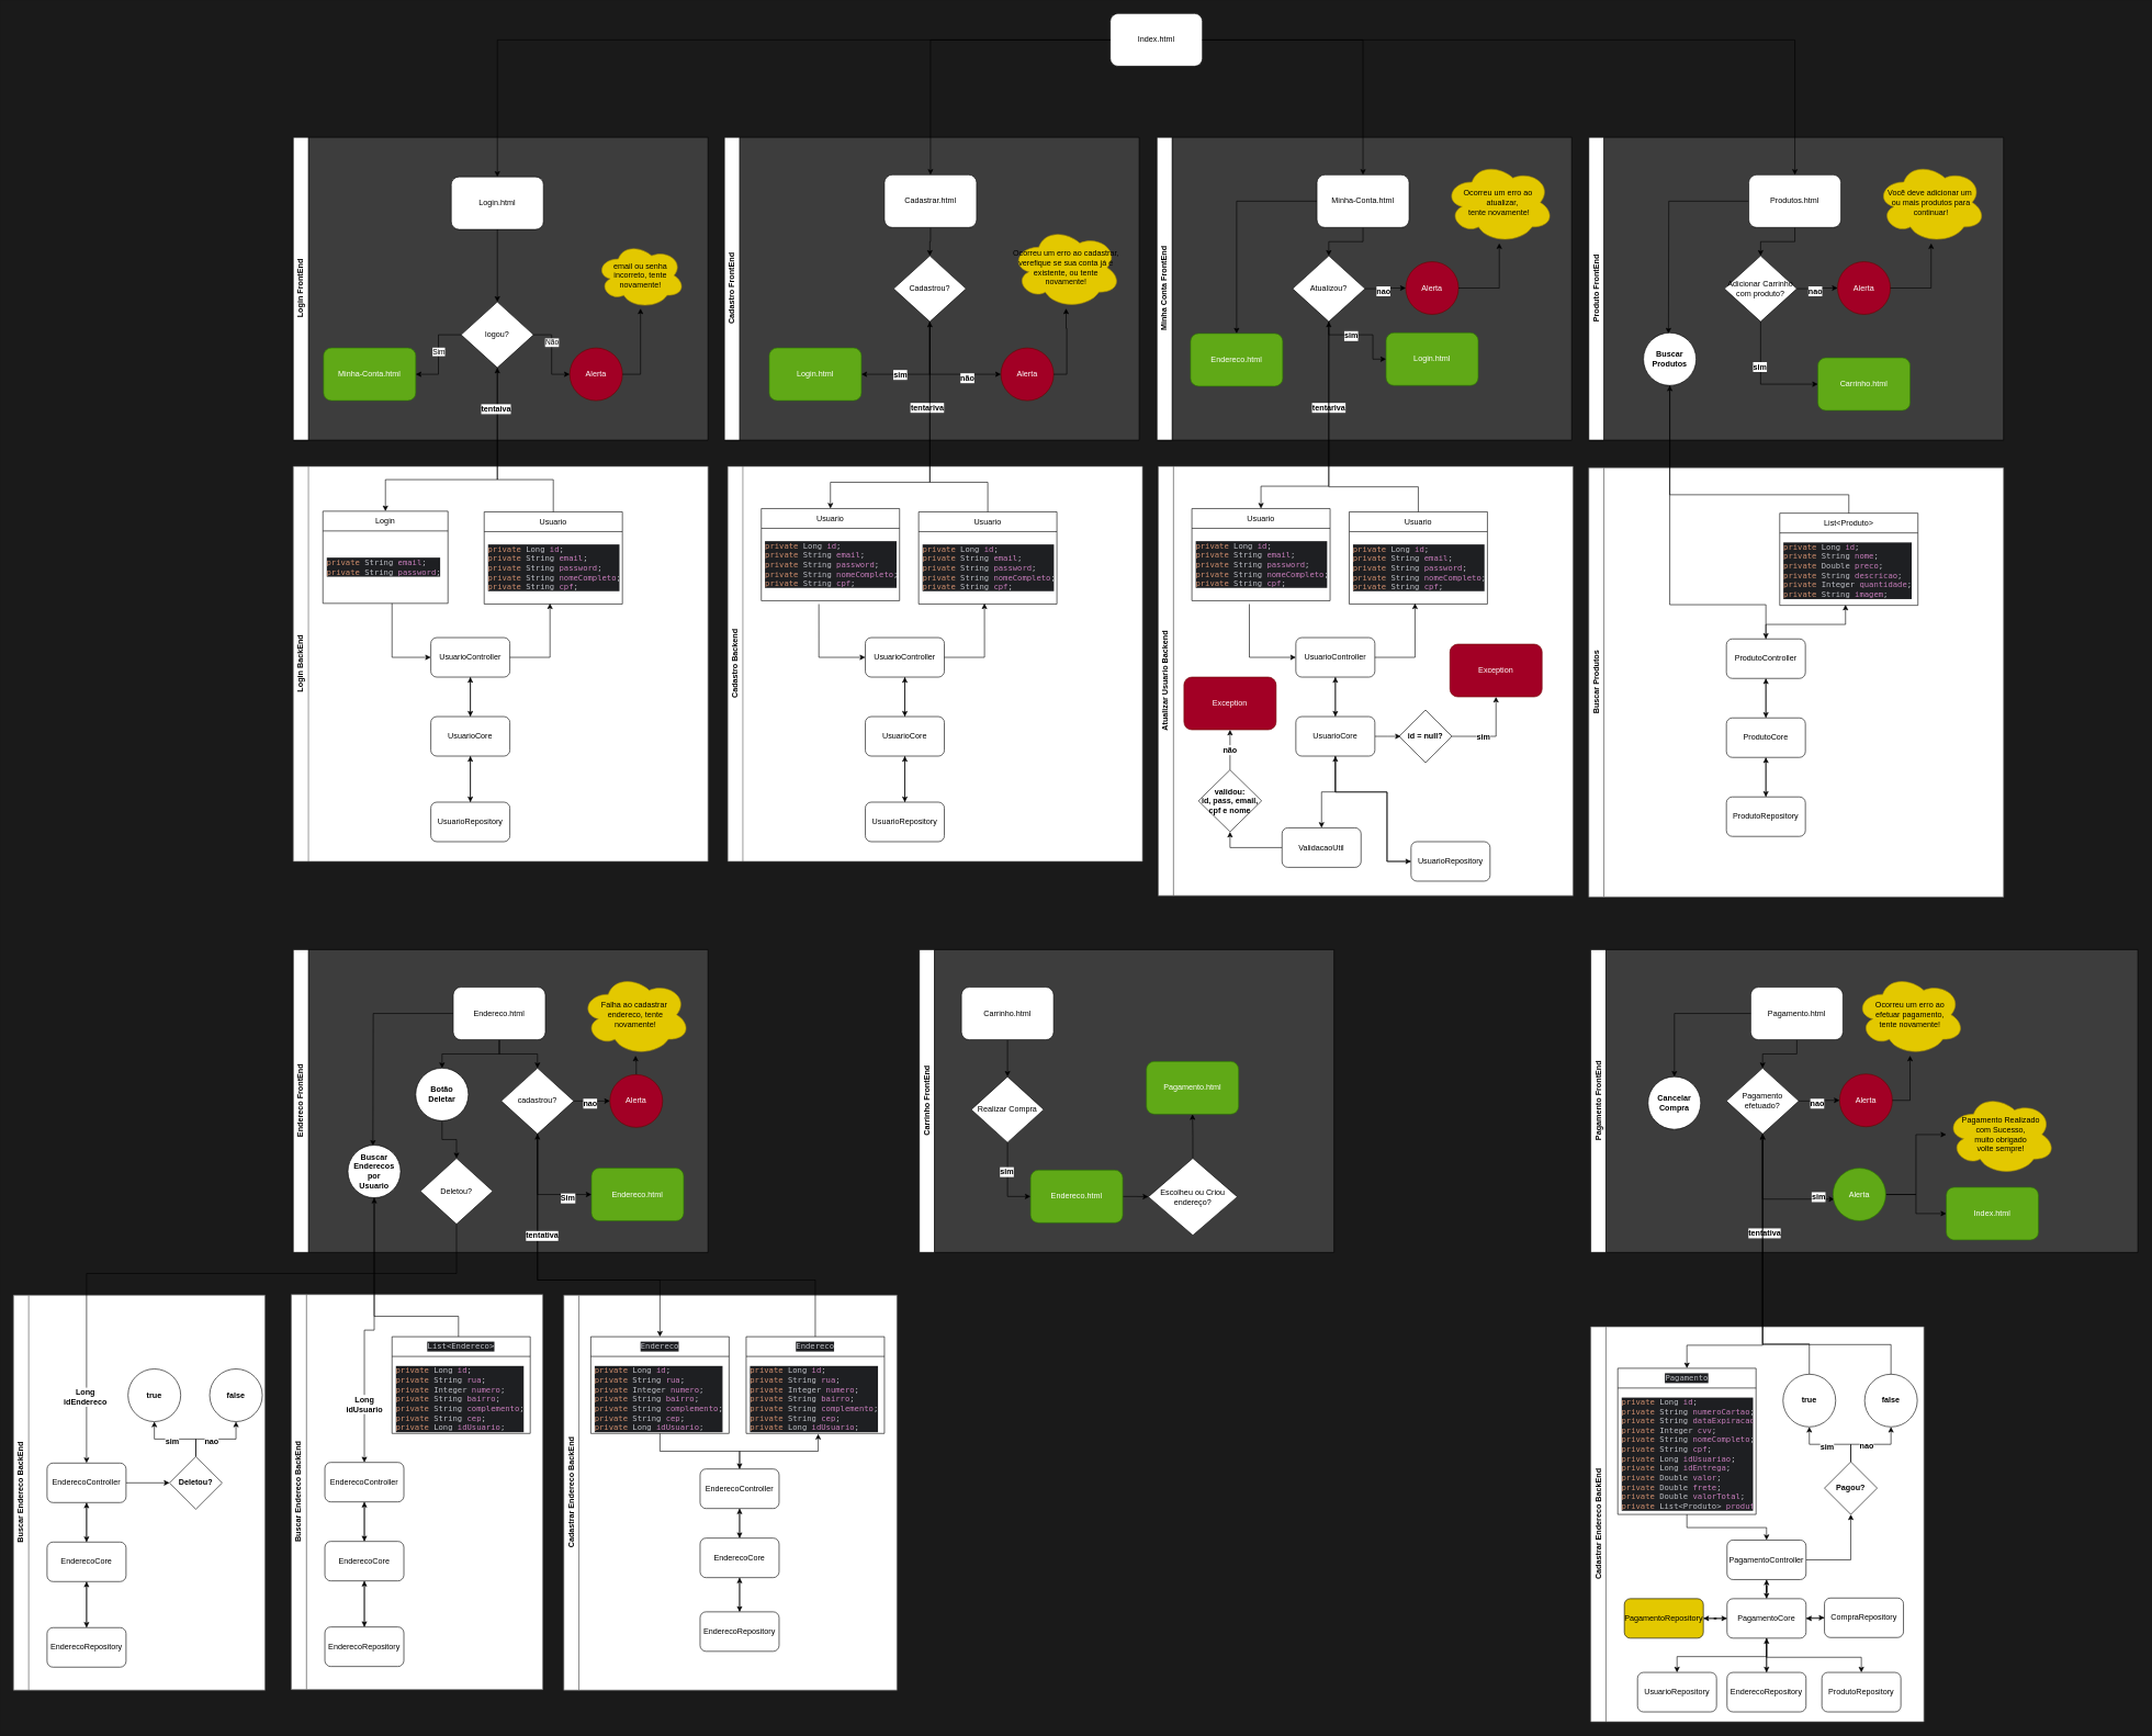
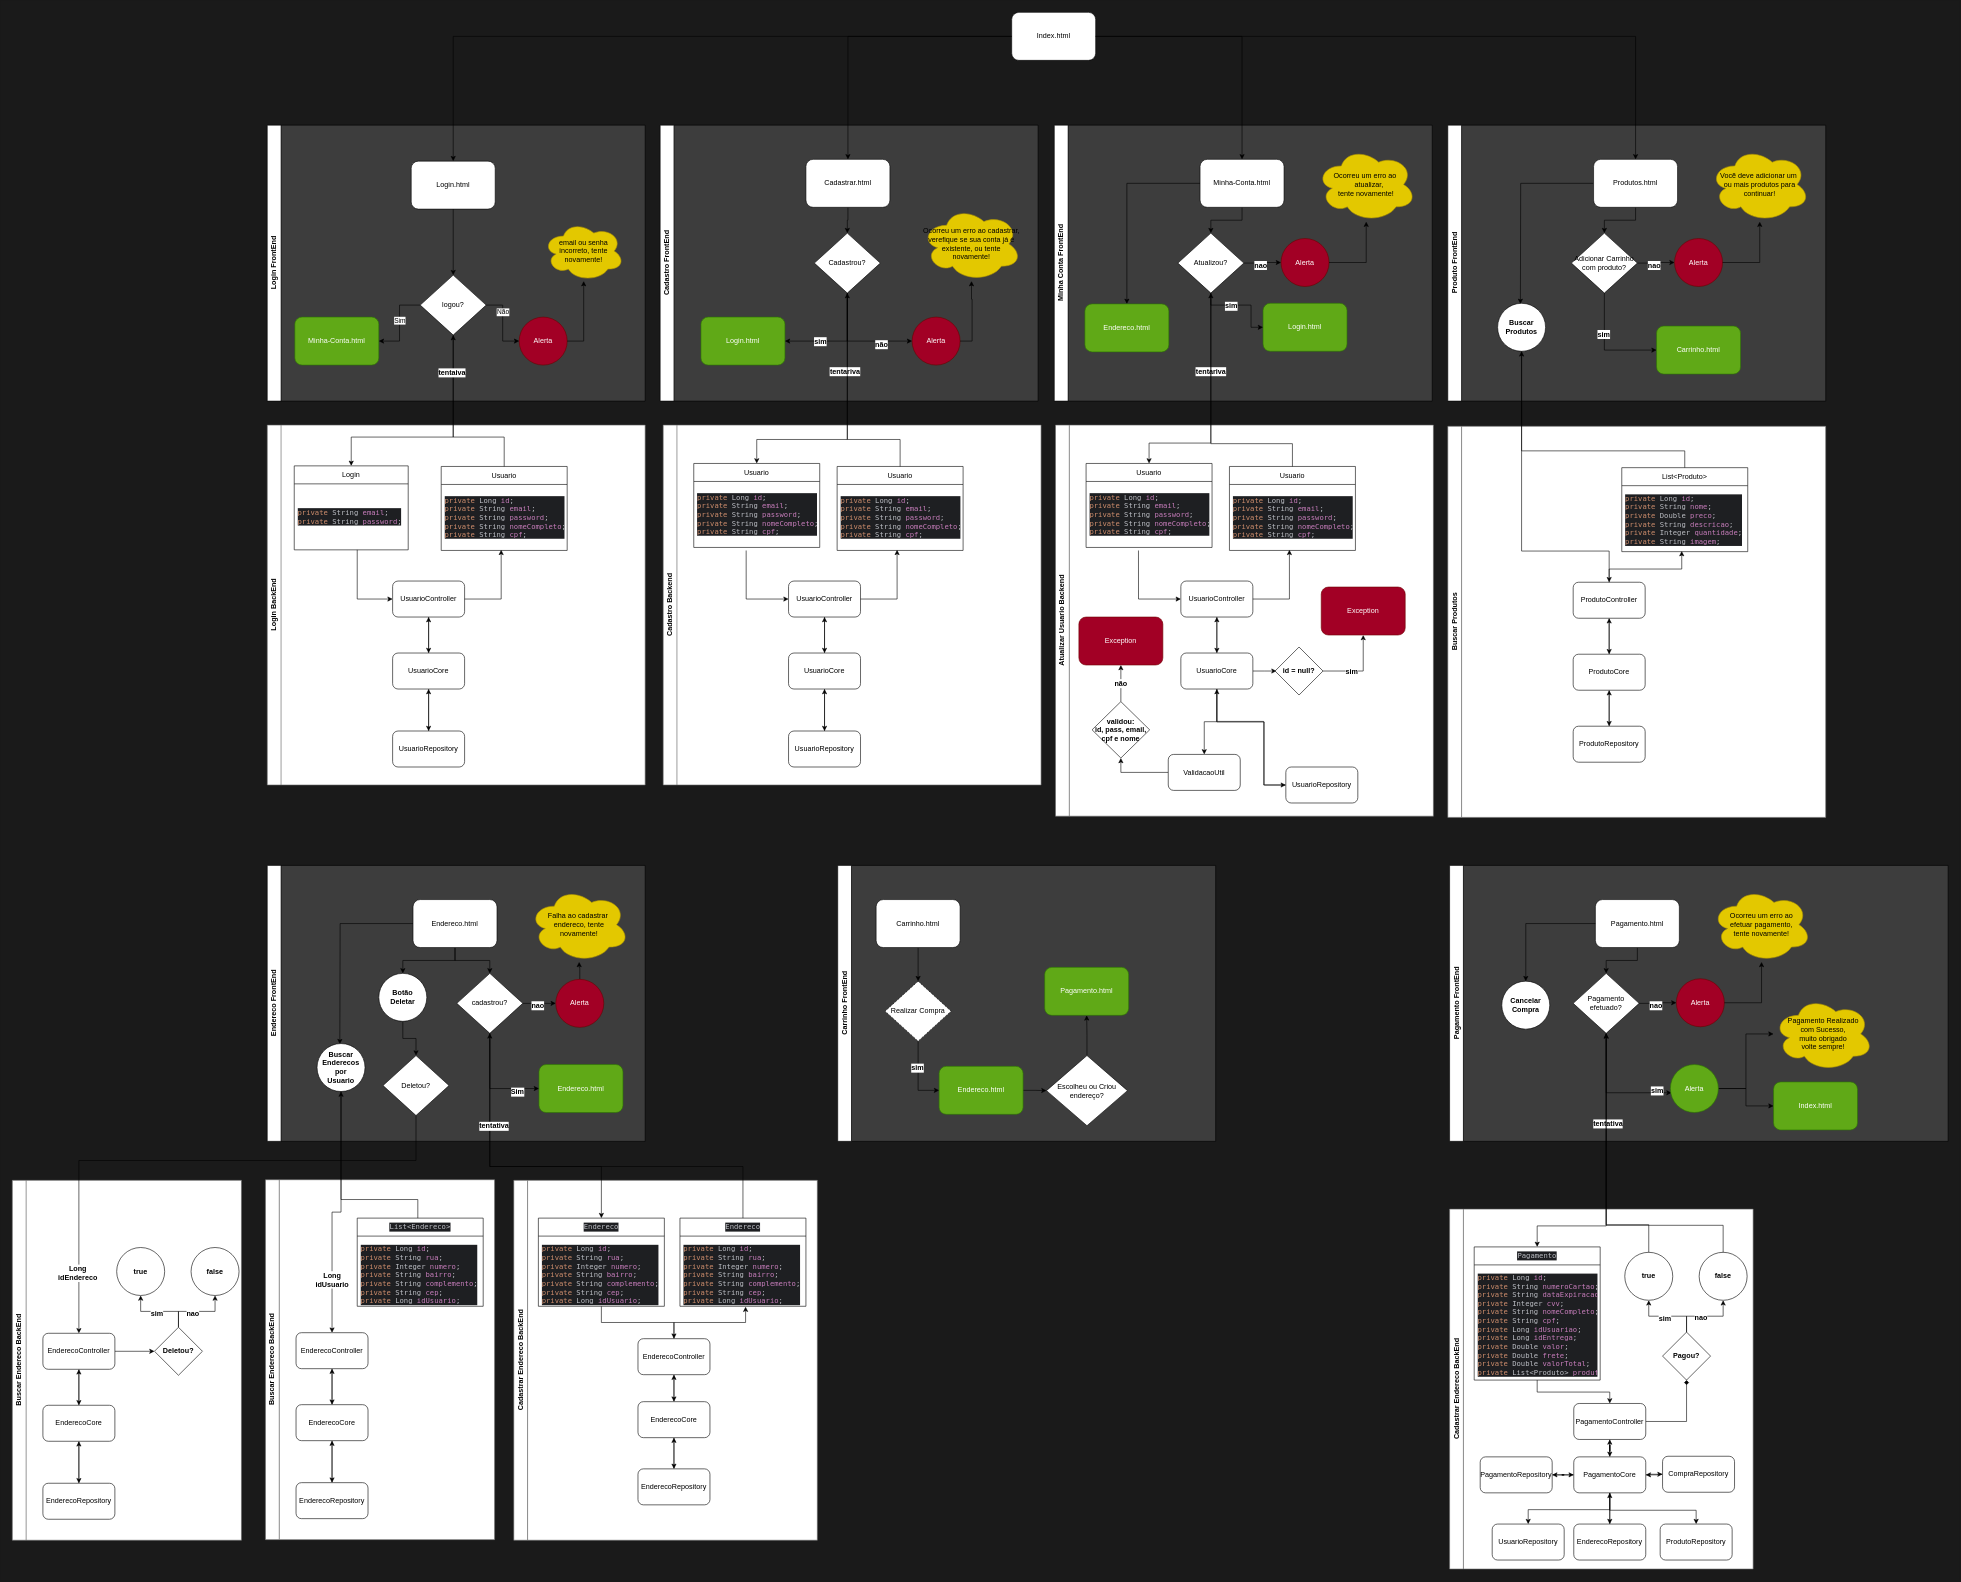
- <mxCell id="170" value="Ocorreu um erro ao&lt;br&gt;efetuar pagamento,&lt;br&gt;tente novamente!" style="ellipse;shape=cloud;whiteSpace=wrap;html=1;fillColor=#e3c800;fontColor=#000000;strokeColor=#B09500;" vertex="1" parent="167"><mxGeometry x="402" y="37" width="166" height="124" as="geometry" /></mxCell>
+ <mxCell id="170" value="Ocorreu um erro ao&lt;br&gt;efetuar pagamento,&lt;br&gt;tente novamente!" style="ellipse;shape=cloud;whiteSpace=wrap;html=1;fillColor=#e3c800;fontColor=#000000;strokeColor=#B09500;" vertex="1" parent="167"><mxGeometry x="437" y="37" width="166" height="124" as="geometry" /></mxCell>
- <mxCell id="163" value="Realizar Compra" style="rhombus;whiteSpace=wrap;html=1;" vertex="1" parent="156"><mxGeometry x="79" y="193" width="110" height="100" as="geometry" /></mxCell>
+ <mxCell id="163" value="Realizar Compra" style="rhombus;whiteSpace=wrap;html=1;dashed=1;" vertex="1" parent="156"><mxGeometry x="79" y="193" width="110" height="100" as="geometry" /></mxCell>
- <mxCell id="247" style="edgeStyle=orthogonalEdgeStyle;rounded=0;orthogonalLoop=1;jettySize=auto;html=1;fontFamily=Helvetica;fontSize=12;fontColor=default;fontStyle=1;entryX=0.5;entryY=1;entryDx=0;entryDy=0;" edge="1" parent="242" source="248" target="262"><mxGeometry relative="1" as="geometry" /></mxCell>
+ <mxCell id="247" style="edgeStyle=orthogonalEdgeStyle;rounded=0;orthogonalLoop=1;jettySize=auto;html=1;fontFamily=Helvetica;fontSize=12;fontColor=default;fontStyle=1;entryX=0.5;entryY=1;entryDx=0;entryDy=0;endArrow=diamond;" edge="1" parent="242" source="248" target="262"><mxGeometry relative="1" as="geometry" /></mxCell>
- <mxCell id="270" value="PagamentoRepository" style="rounded=1;whiteSpace=wrap;html=1;fillColor=#e3c800;" vertex="1" parent="242"><mxGeometry x="51" y="413" width="120" height="60" as="geometry" /></mxCell>
+ <mxCell id="270" value="PagamentoRepository" style="rounded=1;whiteSpace=wrap;html=1;" vertex="1" parent="242"><mxGeometry x="51" y="413" width="120" height="60" as="geometry" /></mxCell>
